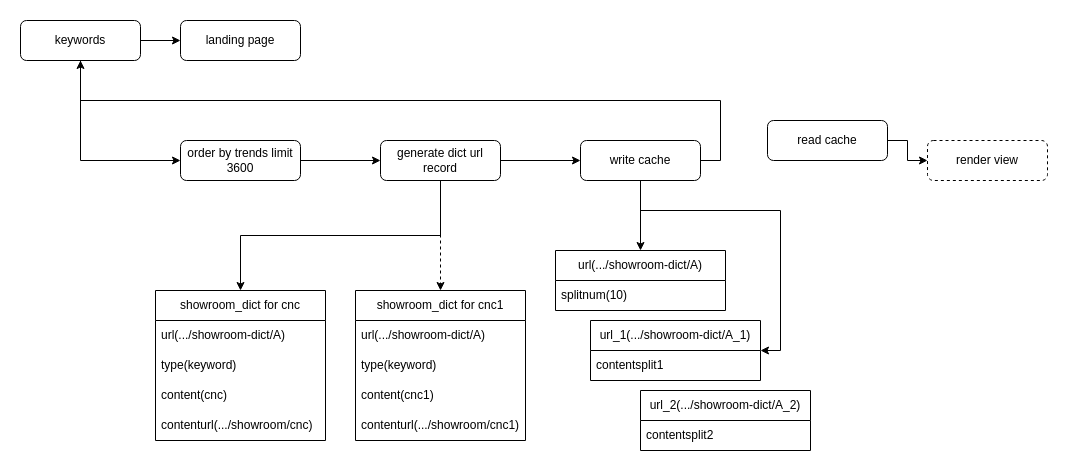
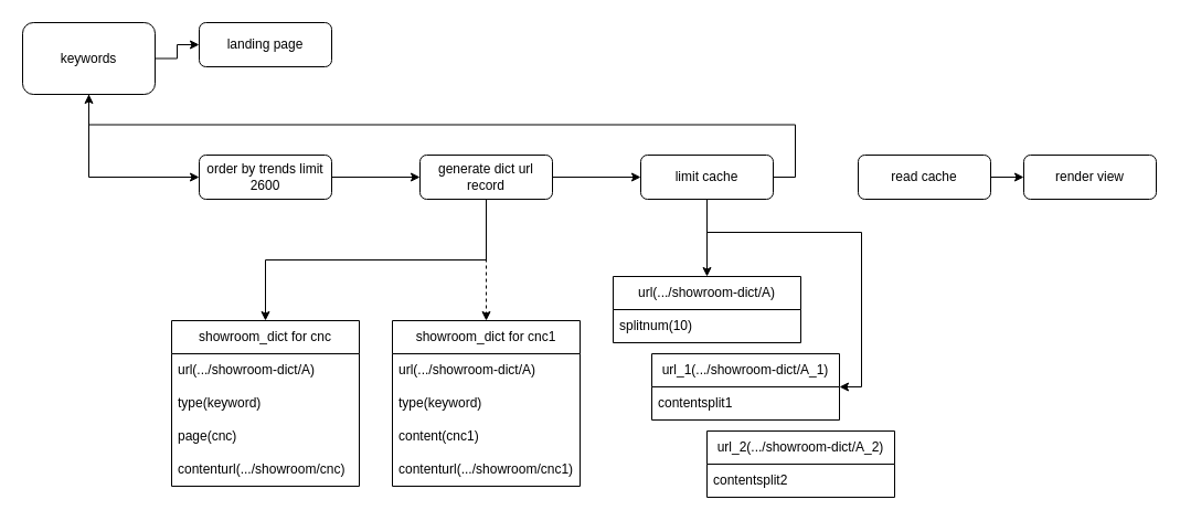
- <mxCell id="4" value="keywords" style="rounded=1;whiteSpace=wrap;html=1;fontSize=12;glass=0;strokeWidth=1;shadow=0;" parent="1" vertex="1"><mxGeometry x="20" y="20" width="120" height="40" as="geometry" /></mxCell>
+ <mxCell id="4" value="keywords" style="rounded=1;whiteSpace=wrap;html=1;fontSize=12;glass=0;strokeWidth=1;shadow=0;" parent="1" vertex="1"><mxGeometry x="20" y="20" width="120" height="65" as="geometry" /></mxCell>
- <mxCell id="22" value="read cache" style="rounded=1;whiteSpace=wrap;html=1;fontSize=12;glass=0;strokeWidth=1;shadow=0;" parent="1" vertex="1"><mxGeometry x="767" y="120" width="120" height="40" as="geometry" /></mxCell>
+ <mxCell id="22" value="read cache" style="rounded=1;whiteSpace=wrap;html=1;fontSize=12;glass=0;strokeWidth=1;shadow=0;" parent="1" vertex="1"><mxGeometry x="777" y="140" width="120" height="40" as="geometry" /></mxCell>
- <mxCell id="11" value="order by trends limit 3600" style="rounded=1;whiteSpace=wrap;html=1;fontSize=12;glass=0;strokeWidth=1;shadow=0;" parent="1" vertex="1"><mxGeometry x="180" y="140" width="120" height="40" as="geometry" /></mxCell>
+ <mxCell id="11" value="order by trends limit 2600" style="rounded=1;whiteSpace=wrap;html=1;fontSize=12;glass=0;strokeWidth=1;shadow=0;" parent="1" vertex="1"><mxGeometry x="180" y="140" width="120" height="40" as="geometry" /></mxCell>
- <mxCell id="20" value="write cache" style="rounded=1;whiteSpace=wrap;html=1;fontSize=12;glass=0;strokeWidth=1;shadow=0;" parent="1" vertex="1"><mxGeometry x="580" y="140" width="120" height="40" as="geometry" /></mxCell>
+ <mxCell id="20" value="limit cache" style="rounded=1;whiteSpace=wrap;html=1;fontSize=12;glass=0;strokeWidth=1;shadow=0;" parent="1" vertex="1"><mxGeometry x="580" y="140" width="120" height="40" as="geometry" /></mxCell>
- <mxCell id="34" value="render view" style="rounded=1;whiteSpace=wrap;html=1;fontSize=12;glass=0;strokeWidth=1;shadow=0;dashed=1;" parent="1" vertex="1"><mxGeometry x="927" y="140" width="120" height="40" as="geometry" /></mxCell>
+ <mxCell id="34" value="render view" style="rounded=1;whiteSpace=wrap;html=1;fontSize=12;glass=0;strokeWidth=1;shadow=0;" parent="1" vertex="1"><mxGeometry x="927" y="140" width="120" height="40" as="geometry" /></mxCell>
- <mxCell id="15" value="content(cnc)" style="text;strokeColor=none;fillColor=none;align=left;verticalAlign=middle;spacingLeft=4;spacingRight=4;overflow=hidden;points=[[0,0.5],[1,0.5]];portConstraint=eastwest;rotatable=0;whiteSpace=wrap;html=1;" parent="12" vertex="1"><mxGeometry y="90" width="170" height="30" as="geometry" /></mxCell>
+ <mxCell id="15" value="page(cnc)" style="text;strokeColor=none;fillColor=none;align=left;verticalAlign=middle;spacingLeft=4;spacingRight=4;overflow=hidden;points=[[0,0.5],[1,0.5]];portConstraint=eastwest;rotatable=0;whiteSpace=wrap;html=1;" parent="12" vertex="1"><mxGeometry y="90" width="170" height="30" as="geometry" /></mxCell>
